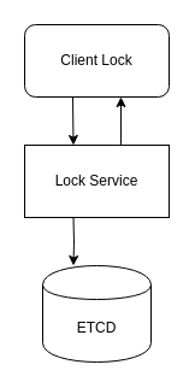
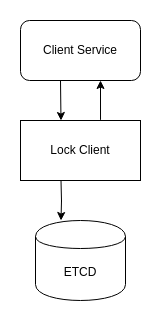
- <mxCell id="2" value="Client Lock" style="rounded=1;whiteSpace=wrap;html=1;" vertex="1" parent="1"><mxGeometry x="20" y="20" width="120" height="60" as="geometry" /></mxCell>
+ <mxCell id="2" value="Client Service" style="rounded=1;whiteSpace=wrap;html=1;" vertex="1" parent="1"><mxGeometry x="20" y="20" width="120" height="60" as="geometry" /></mxCell>
- <mxCell id="3" value="Lock Service" style="rounded=0;whiteSpace=wrap;html=1;" vertex="1" parent="1"><mxGeometry x="20" y="120" width="120" height="60" as="geometry" /></mxCell>
+ <mxCell id="3" value="Lock Client" style="rounded=0;whiteSpace=wrap;html=1;" vertex="1" parent="1"><mxGeometry x="20" y="120" width="120" height="60" as="geometry" /></mxCell>
